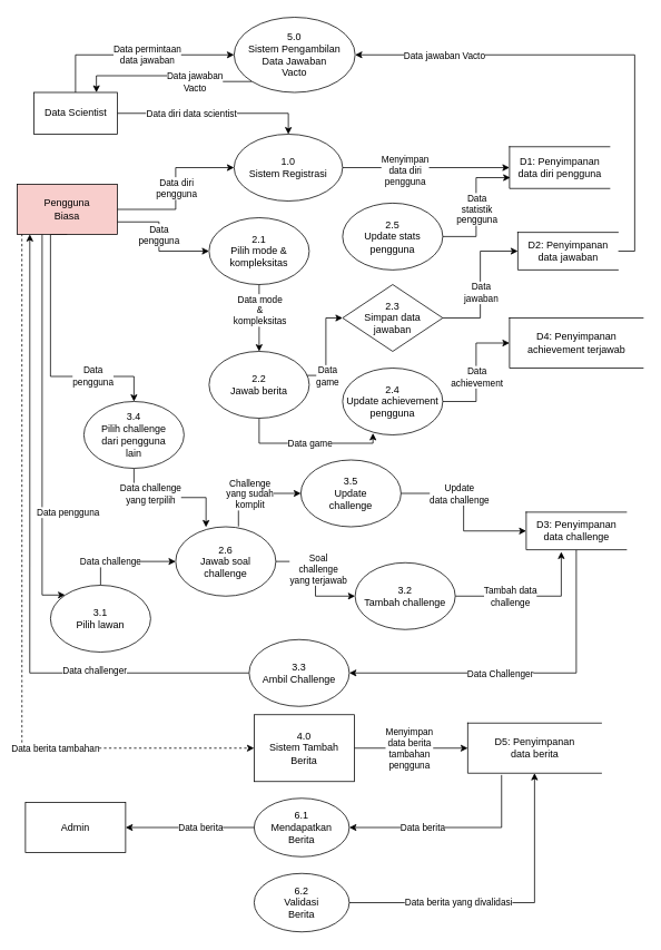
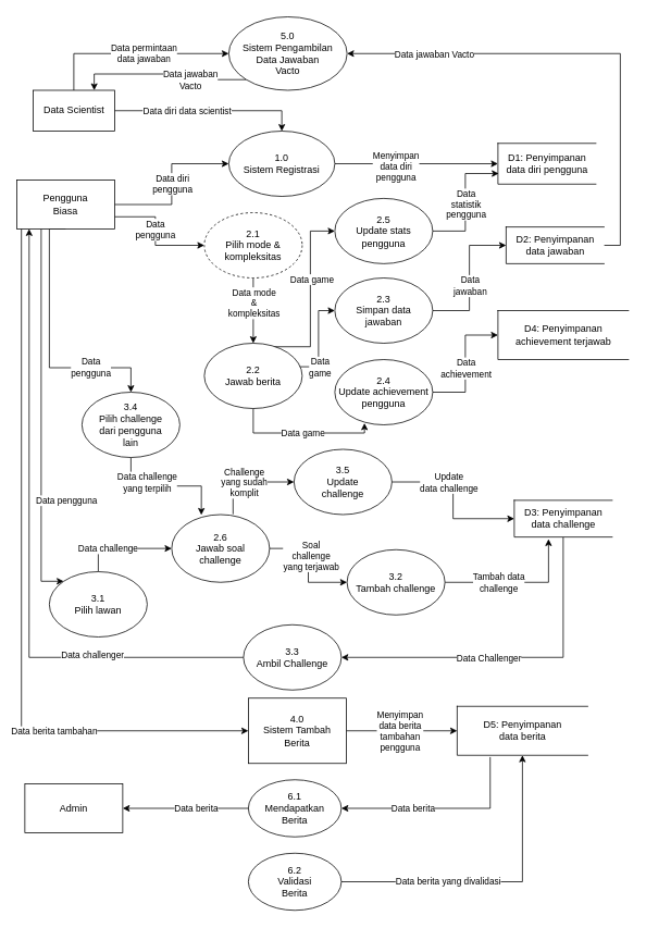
- <mxCell id="15" value="Pengguna&lt;br&gt;Biasa" style="rounded=0;whiteSpace=wrap;html=1;fillColor=#f8cecc;" vertex="1" parent="1"><mxGeometry x="20" y="220" width="120" height="60" as="geometry" /></mxCell>
+ <mxCell id="15" value="Pengguna&lt;br&gt;Biasa" style="rounded=0;whiteSpace=wrap;html=1;" vertex="1" parent="1"><mxGeometry x="20" y="220" width="120" height="60" as="geometry" /></mxCell>
- <mxCell id="67" value="2.1&lt;br&gt;Pilih mode &amp;amp;&lt;br&gt;kompleksitas" style="ellipse;whiteSpace=wrap;html=1;" vertex="1" parent="1"><mxGeometry x="250" y="260" width="120" height="80" as="geometry" /></mxCell>
+ <mxCell id="67" value="2.1&lt;br&gt;Pilih mode &amp;amp;&lt;br&gt;kompleksitas" style="ellipse;whiteSpace=wrap;html=1;dashed=1;" vertex="1" parent="1"><mxGeometry x="250" y="260" width="120" height="80" as="geometry" /></mxCell>
+ <mxCell id="72" style="edgeStyle=orthogonalEdgeStyle;rounded=0;orthogonalLoop=1;jettySize=auto;html=1;exitX=0.714;exitY=0.054;exitDx=0;exitDy=0;entryX=0;entryY=0.5;entryDx=0;entryDy=0;exitPerimeter=0;" edge="1" parent="1" source="74" target="77"><mxGeometry relative="1" as="geometry"><Array as="points"><mxPoint x="380" y="424" /><mxPoint x="380" y="283" /></Array></mxGeometry></mxCell>
+ <mxCell id="73" value="Data game" style="edgeLabel;html=1;align=center;verticalAlign=middle;resizable=0;points=[];" vertex="1" connectable="0" parent="72"><mxGeometry x="0.179" y="-1" relative="1" as="geometry"><mxPoint as="offset" /></mxGeometry></mxCell>
- <mxCell id="83" value="2.3&lt;br&gt;Simpan data&lt;br&gt;jawaban" style="rhombus;whiteSpace=wrap;html=1;" vertex="1" parent="1"><mxGeometry x="410" y="340" width="120" height="80" as="geometry" /></mxCell>
+ <mxCell id="83" value="2.3&lt;br&gt;Simpan data&lt;br&gt;jawaban" style="ellipse;whiteSpace=wrap;html=1;" vertex="1" parent="1"><mxGeometry x="410" y="340" width="120" height="80" as="geometry" /></mxCell>
- <mxCell id="9" style="edgeStyle=orthogonalEdgeStyle;rounded=0;orthogonalLoop=1;jettySize=auto;html=1;exitX=0.048;exitY=0.988;exitDx=0;exitDy=0;entryX=0;entryY=0.5;entryDx=0;entryDy=0;exitPerimeter=0;dashed=1;" edge="1" parent="1" source="15" target="31"><mxGeometry relative="1" as="geometry" /></mxCell>
+ <mxCell id="9" style="edgeStyle=orthogonalEdgeStyle;rounded=0;orthogonalLoop=1;jettySize=auto;html=1;exitX=0.048;exitY=0.988;exitDx=0;exitDy=0;entryX=0;entryY=0.5;entryDx=0;entryDy=0;exitPerimeter=0;" edge="1" parent="1" source="15" target="31"><mxGeometry relative="1" as="geometry" /></mxCell>
